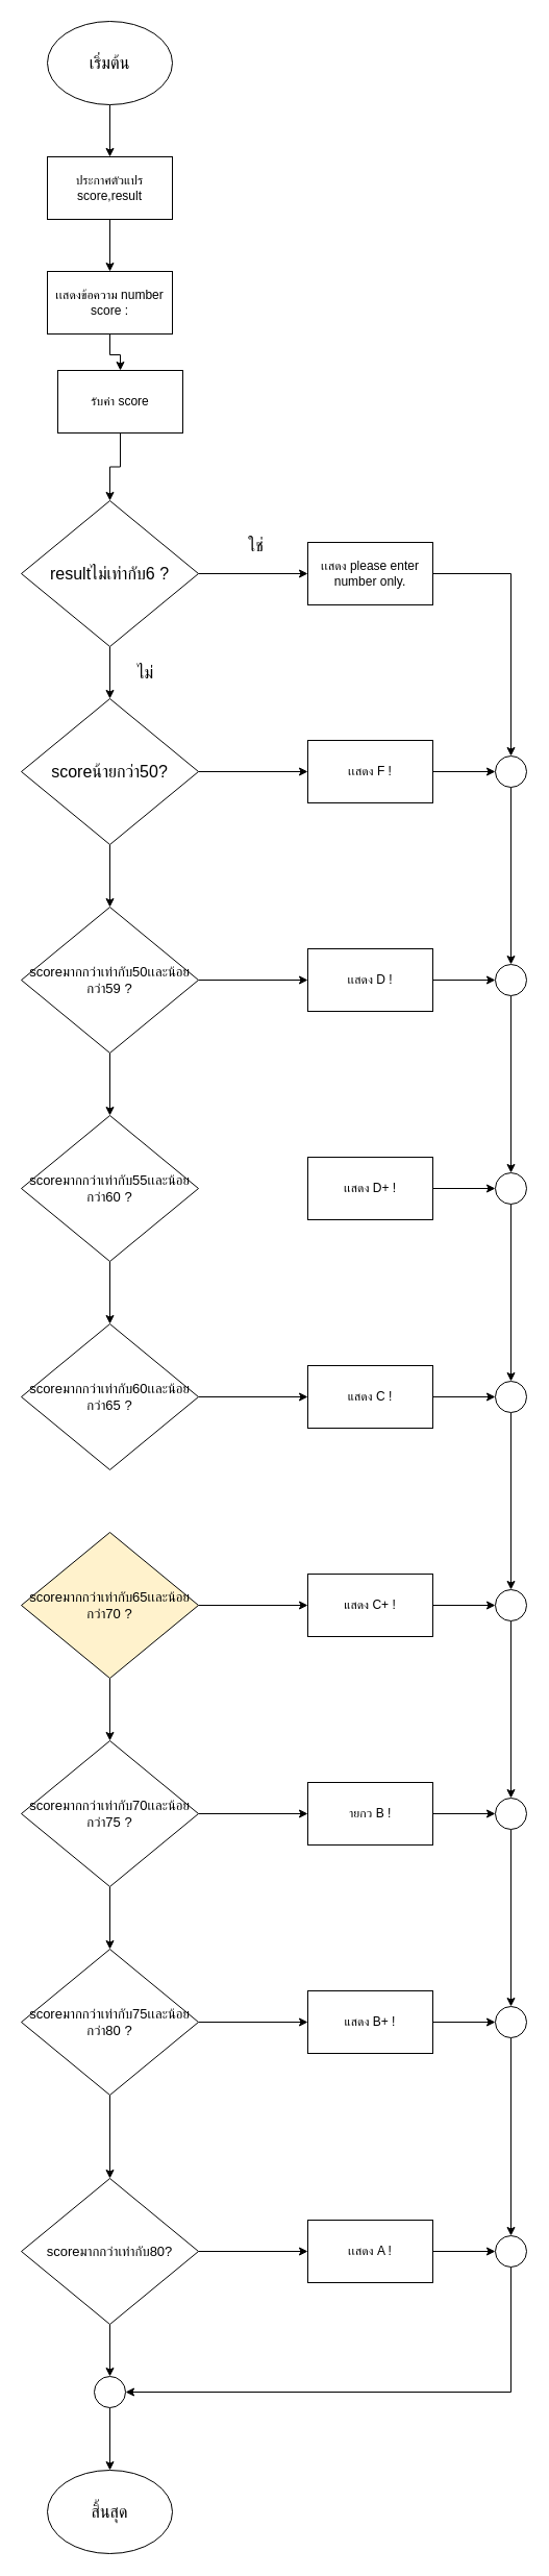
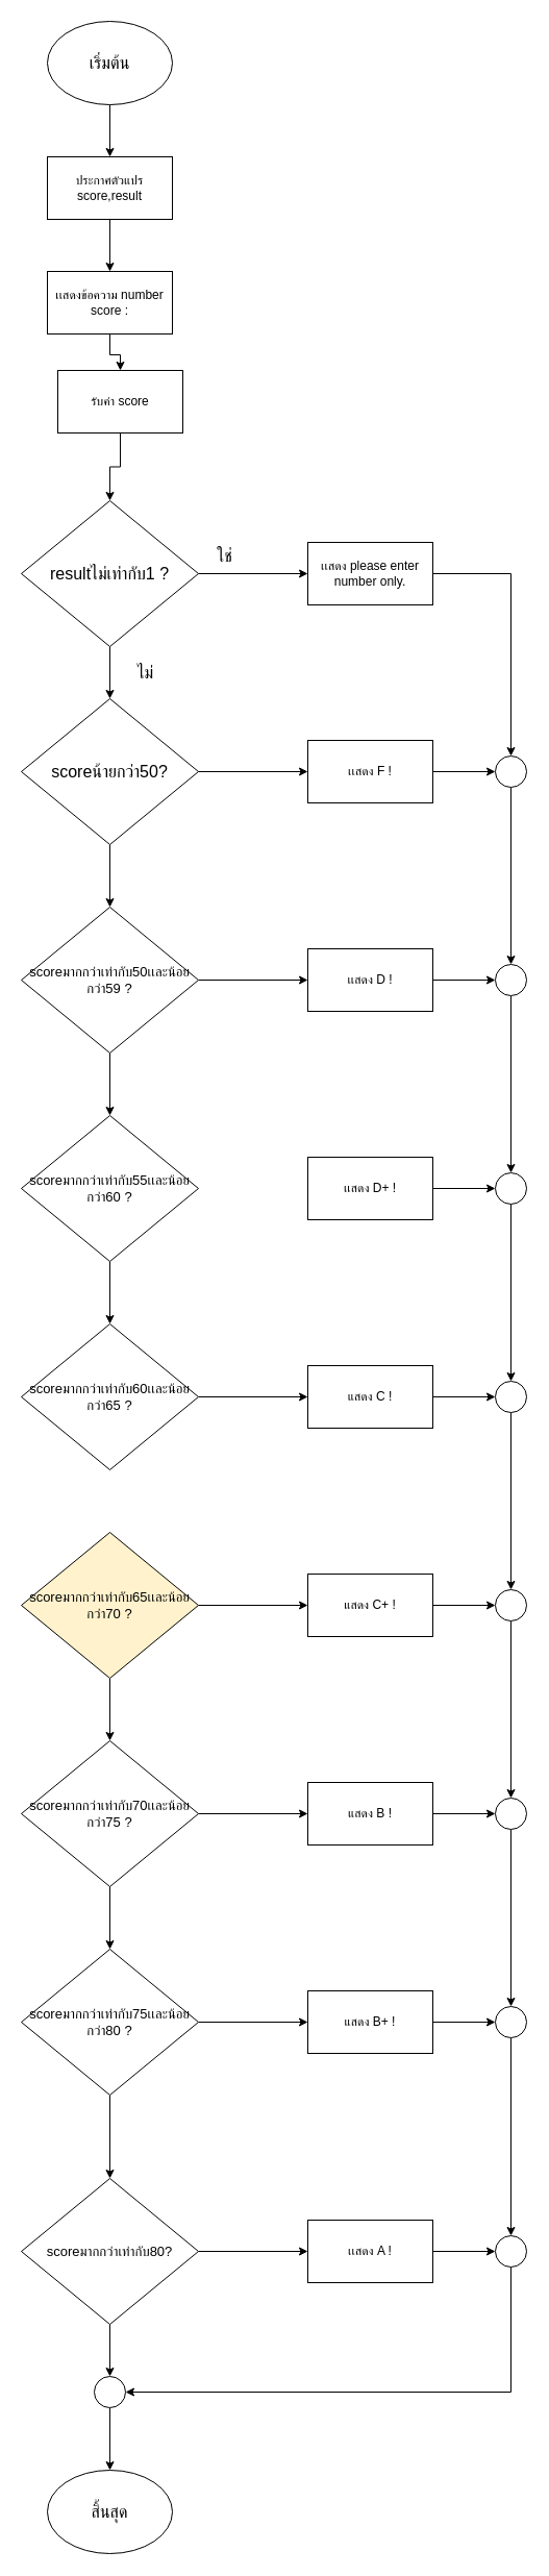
- <mxCell id="15" value="&lt;font style=&quot;font-size: 16px;&quot;&gt;ใช่&lt;/font&gt;" style="text;html=1;align=center;verticalAlign=middle;resizable=0;points=[];autosize=1;strokeColor=none;fillColor=none;" vertex="1" parent="1"><mxGeometry x="225" y="508" width="40" height="30" as="geometry" /></mxCell>
+ <mxCell id="15" value="&lt;font style=&quot;font-size: 16px;&quot;&gt;ใช่&lt;/font&gt;" style="text;html=1;align=center;verticalAlign=middle;resizable=0;points=[];autosize=1;strokeColor=none;fillColor=none;" vertex="1" parent="1"><mxGeometry x="195" y="518" width="40" height="30" as="geometry" /></mxCell>
- <mxCell id="12" value="&lt;font style=&quot;font-size: 16px;&quot;&gt;resultไม่เท่ากับ6 ?&lt;/font&gt;" style="rhombus;whiteSpace=wrap;html=1;" vertex="1" parent="1"><mxGeometry x="20" y="480" width="170" height="140" as="geometry" /></mxCell>
+ <mxCell id="12" value="&lt;font style=&quot;font-size: 16px;&quot;&gt;resultไม่เท่ากับ1 ?&lt;/font&gt;" style="rhombus;whiteSpace=wrap;html=1;" vertex="1" parent="1"><mxGeometry x="20" y="480" width="170" height="140" as="geometry" /></mxCell>
- <mxCell id="44" value="ายกว B !" style="whiteSpace=wrap;html=1;" vertex="1" parent="1"><mxGeometry x="295" y="1710" width="120" height="60" as="geometry" /></mxCell>
+ <mxCell id="44" value="แสดง B !" style="whiteSpace=wrap;html=1;" vertex="1" parent="1"><mxGeometry x="295" y="1710" width="120" height="60" as="geometry" /></mxCell>
